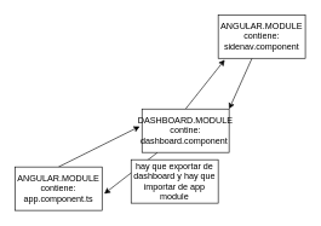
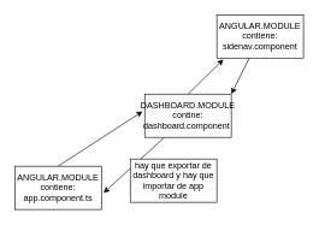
- <mxCell id="6" value="DASHBOARD.MODULE contine: dashboard.component&amp;nbsp;" style="rounded=0;whiteSpace=wrap;html=1;" vertex="1" parent="1"><mxGeometry x="195" y="150" width="120" height="60" as="geometry" /></mxCell>
+ <mxCell id="6" value="DASHBOARD.MODULE contine: dashboard.component&amp;nbsp;" style="rounded=0;whiteSpace=wrap;html=1;" vertex="1" parent="1"><mxGeometry x="200" y="130" width="120" height="60" as="geometry" /></mxCell>
